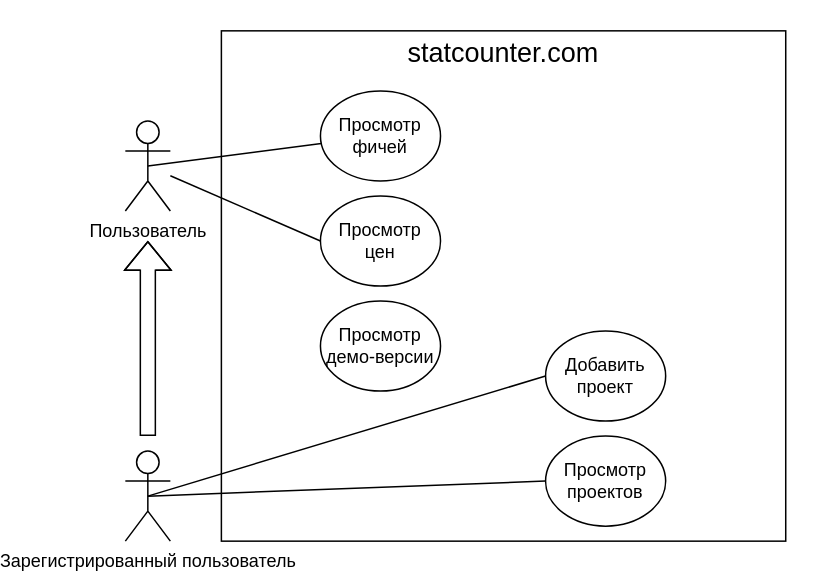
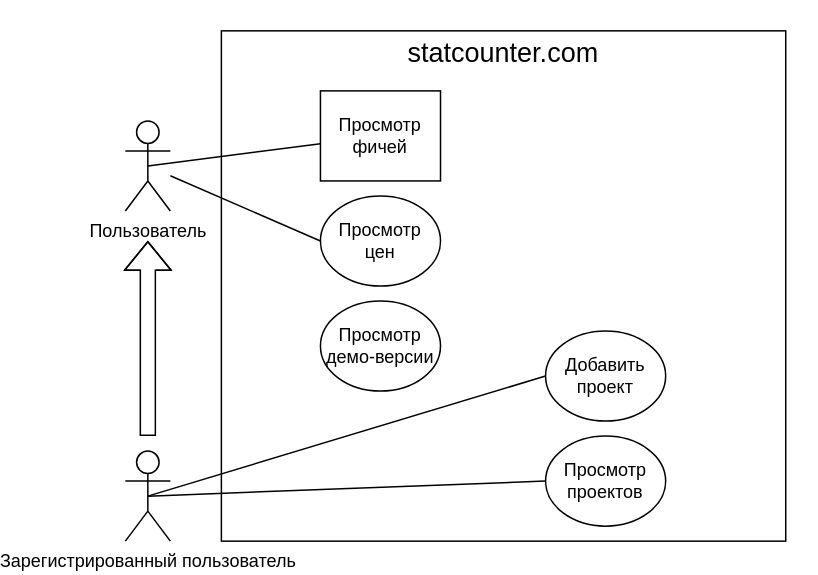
- <mxCell id="7" value="Просмотр фичей" style="ellipse;whiteSpace=wrap;html=1;" vertex="1" parent="1"><mxGeometry x="150" y="60" width="80" height="60" as="geometry" /></mxCell>
+ <mxCell id="7" value="Просмотр фичей" style="whiteSpace=wrap;html=1;rounded=0;" vertex="1" parent="1"><mxGeometry x="150" y="60" width="80" height="60" as="geometry" /></mxCell>
